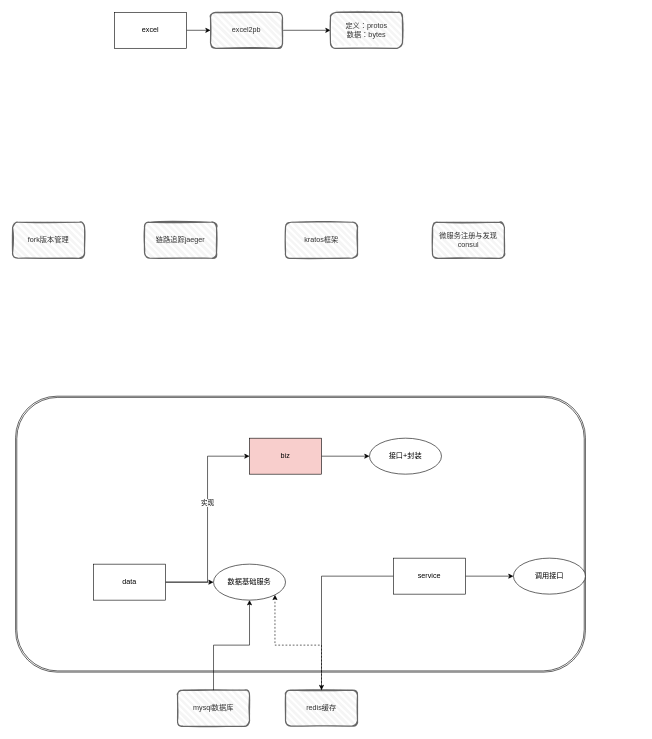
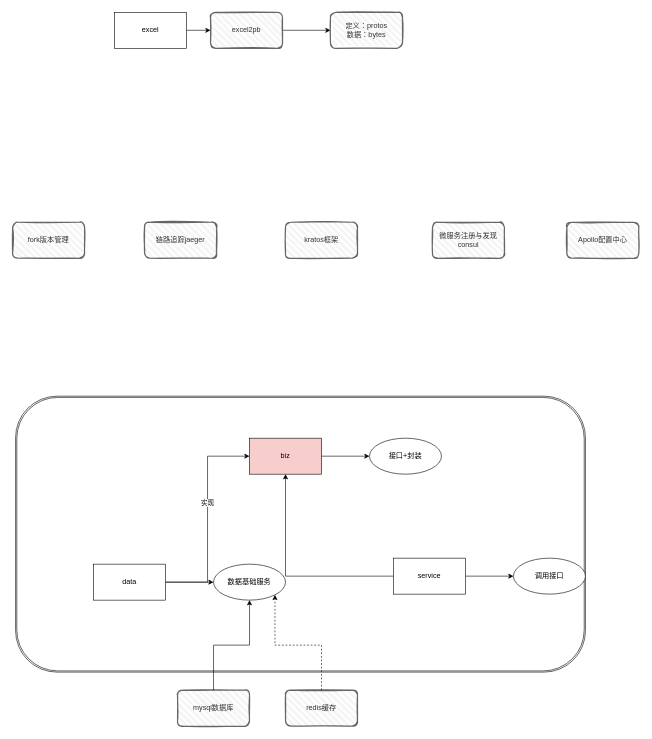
+ <mxCell id="6" value="Apollo配置中心" style="rounded=1;whiteSpace=wrap;html=1;strokeWidth=2;fillWeight=4;hachureGap=8;hachureAngle=45;fillColor=#f5f5f5;sketch=1;strokeColor=#666666;fontColor=#333333;" vertex="1" parent="1"><mxGeometry x="944" y="370" width="120" height="60" as="geometry" /></mxCell>
- <mxCell id="22" style="edgeStyle=orthogonalEdgeStyle;rounded=0;orthogonalLoop=1;jettySize=auto;html=1;" edge="1" parent="1" source="23" target="4"><mxGeometry relative="1" as="geometry" /></mxCell>
+ <mxCell id="22" style="edgeStyle=orthogonalEdgeStyle;rounded=0;orthogonalLoop=1;jettySize=auto;html=1;entryX=0.5;entryY=1;entryDx=0;entryDy=0;" edge="1" parent="1" source="23" target="16"><mxGeometry relative="1" as="geometry" /></mxCell>
